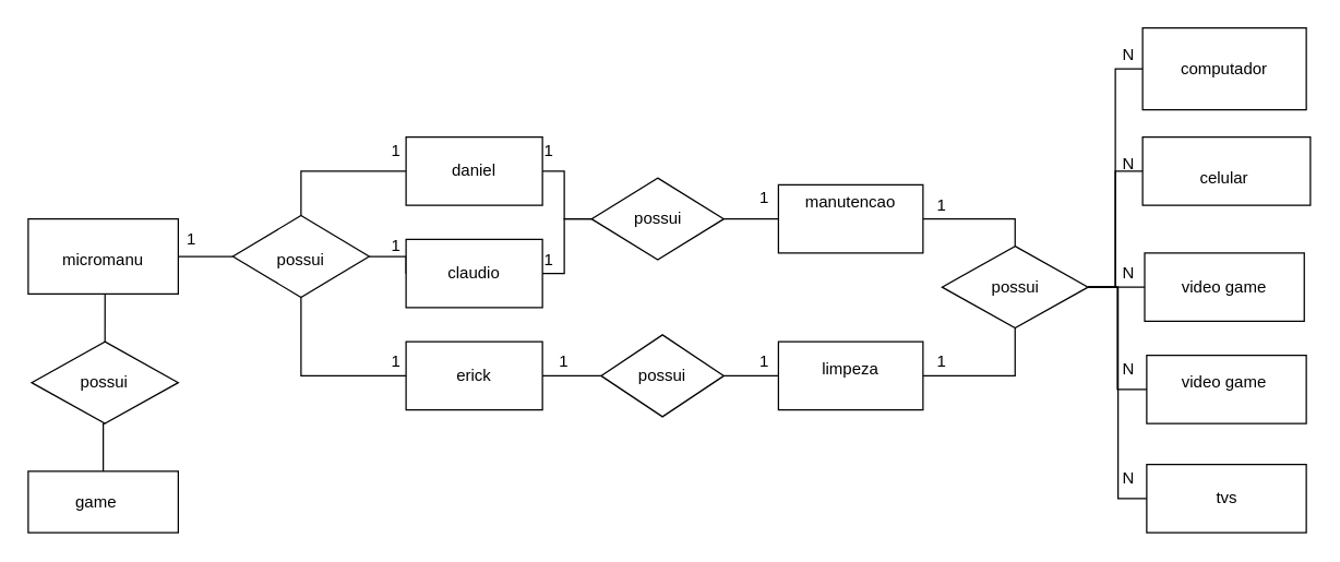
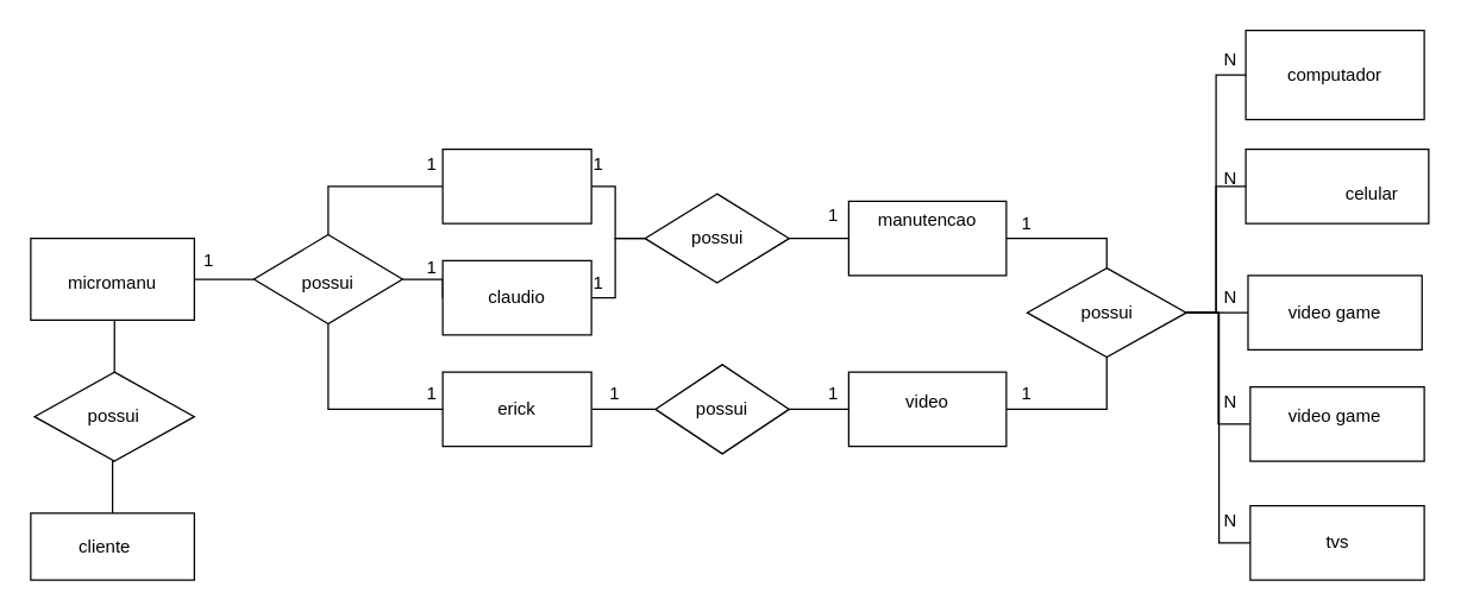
- <mxCell id="49" value="&lt;div&gt;daniel&lt;/div&gt;" style="text;html=1;strokeColor=none;fillColor=none;align=center;verticalAlign=middle;whiteSpace=wrap;rounded=0;" vertex="1" parent="1"><mxGeometry x="312" y="115" width="70" height="20" as="geometry" /></mxCell>
- <mxCell id="7" value="celular" style="text;html=1;strokeColor=none;fillColor=none;align=center;verticalAlign=middle;whiteSpace=wrap;rounded=0;" vertex="1" parent="1"><mxGeometry x="862" y="120" width="70" height="20" as="geometry" /></mxCell>
+ <mxCell id="7" value="celular" style="text;html=1;strokeColor=none;fillColor=none;align=center;verticalAlign=middle;whiteSpace=wrap;rounded=0;" vertex="1" parent="1"><mxGeometry x="887" y="120" width="70" height="20" as="geometry" /></mxCell>
- <mxCell id="26" value="limpeza" style="text;html=1;strokeColor=none;fillColor=none;align=center;verticalAlign=middle;whiteSpace=wrap;rounded=0;" vertex="1" parent="1"><mxGeometry x="588" y="260" width="70" height="20" as="geometry" /></mxCell>
+ <mxCell id="26" value="video" style="text;html=1;strokeColor=none;fillColor=none;align=center;verticalAlign=middle;whiteSpace=wrap;rounded=0;" vertex="1" parent="1"><mxGeometry x="588" y="260" width="70" height="20" as="geometry" /></mxCell>
- <mxCell id="17" value="game" style="text;html=1;strokeColor=none;fillColor=none;align=center;verticalAlign=middle;whiteSpace=wrap;rounded=0;" vertex="1" parent="1"><mxGeometry x="35" y="357.5" width="70" height="20" as="geometry" /></mxCell>
+ <mxCell id="17" value="cliente" style="text;html=1;strokeColor=none;fillColor=none;align=center;verticalAlign=middle;whiteSpace=wrap;rounded=0;" vertex="1" parent="1"><mxGeometry x="35" y="357.5" width="70" height="20" as="geometry" /></mxCell>
